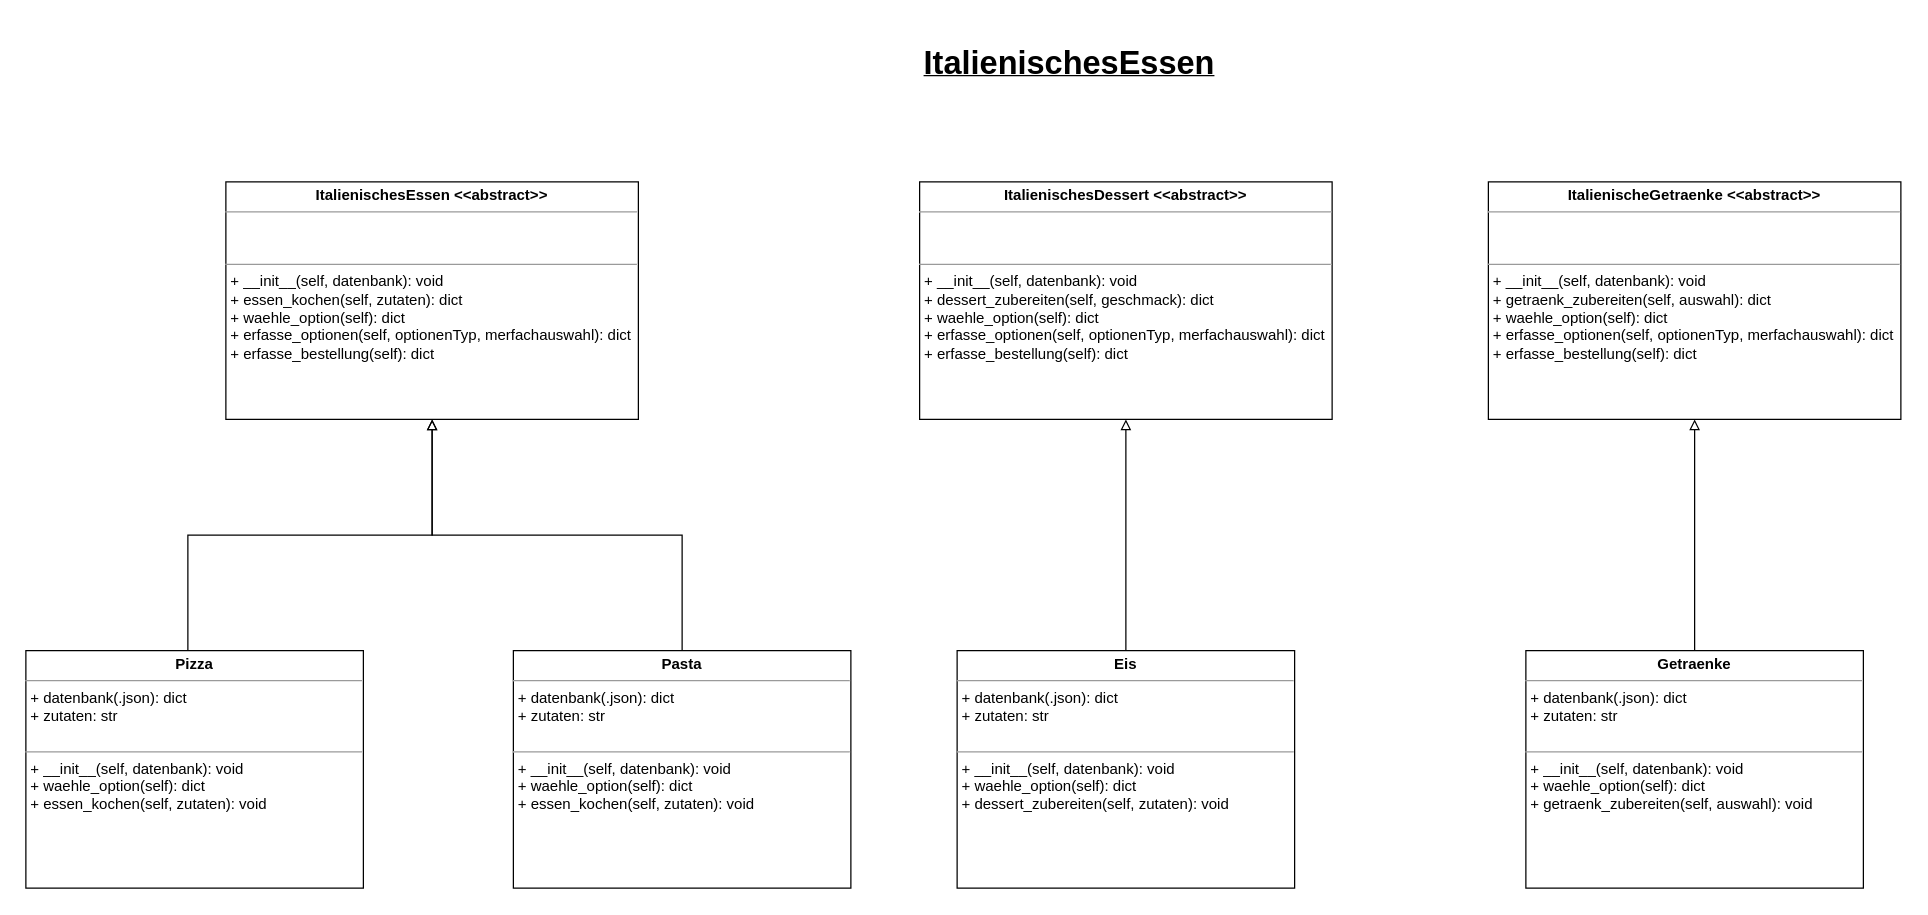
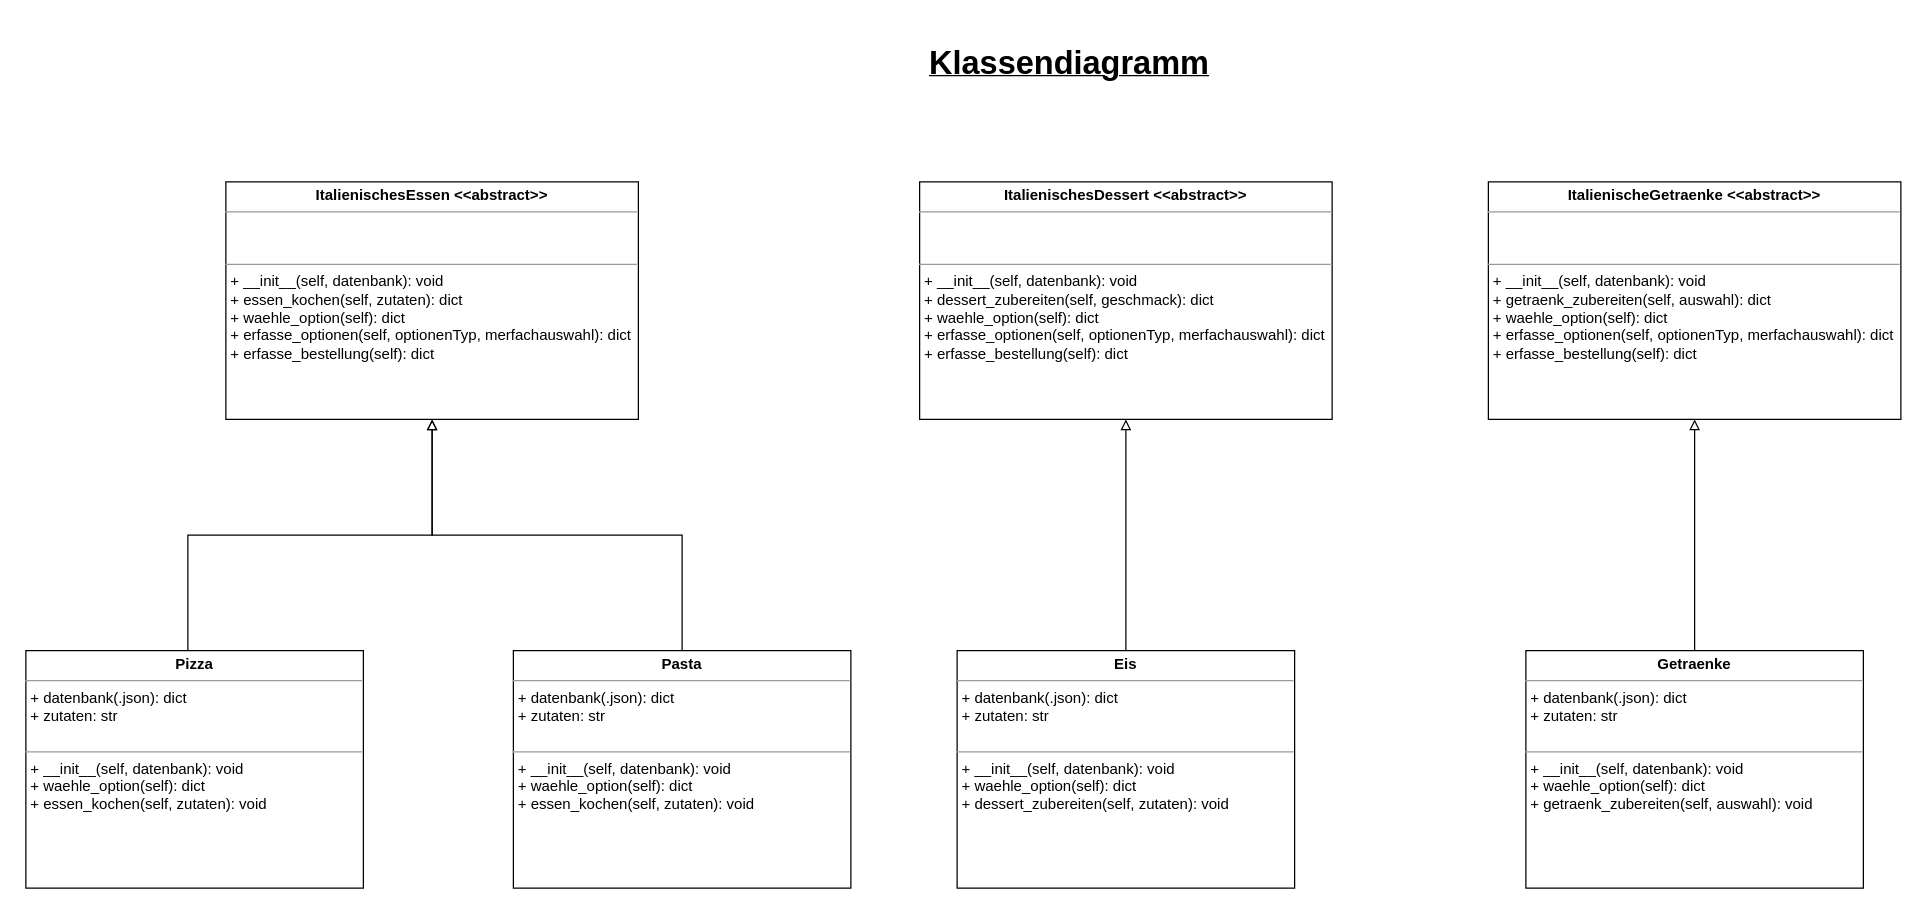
- <mxCell id="6" value="&lt;span style=&quot;font-size: 26px;&quot;&gt;ItalienischesEssen&lt;/span&gt;" style="text;html=1;strokeColor=none;fillColor=none;align=center;verticalAlign=middle;whiteSpace=wrap;rounded=0;fontSize=11;fontFamily=Helvetica;fontColor=default;fontStyle=5" parent="1" vertex="1"><mxGeometry x="600" y="20" width="510" height="60" as="geometry" /></mxCell>
+ <mxCell id="6" value="&lt;span style=&quot;font-size: 26px;&quot;&gt;Klassendiagramm&lt;/span&gt;" style="text;html=1;strokeColor=none;fillColor=none;align=center;verticalAlign=middle;whiteSpace=wrap;rounded=0;fontSize=11;fontFamily=Helvetica;fontColor=default;fontStyle=5" parent="1" vertex="1"><mxGeometry x="600" y="20" width="510" height="60" as="geometry" /></mxCell>
